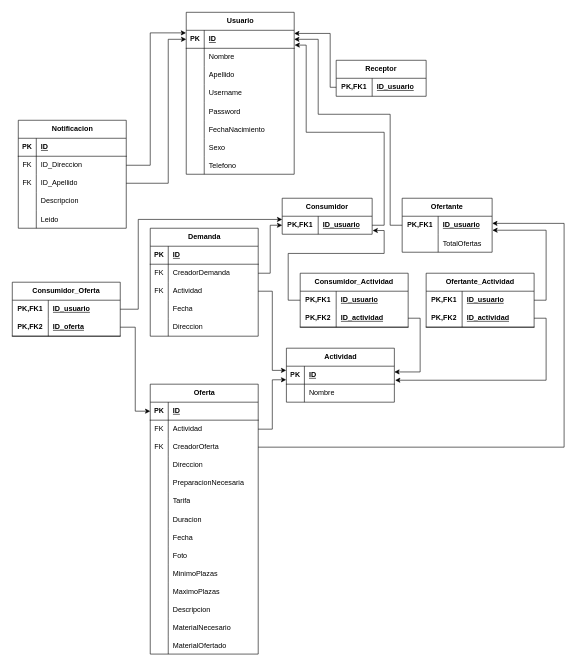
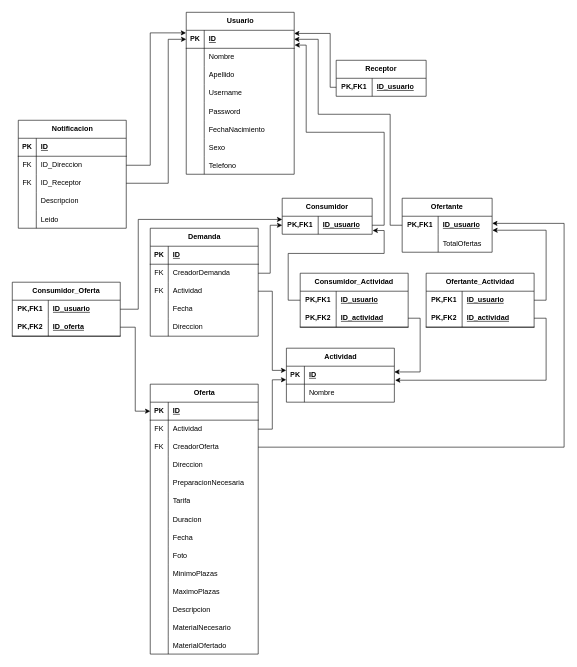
- <mxCell id="116" value="ID_Apellido" style="shape=partialRectangle;connectable=0;fillColor=none;top=0;left=0;bottom=0;right=0;align=left;spacingLeft=6;fontStyle=0;overflow=hidden;whiteSpace=wrap;html=1;" parent="114" vertex="1"><mxGeometry x="30" width="150" height="30" as="geometry"><mxRectangle width="150" height="30" as="alternateBounds" /></mxGeometry></mxCell>
+ <mxCell id="116" value="ID_Receptor" style="shape=partialRectangle;connectable=0;fillColor=none;top=0;left=0;bottom=0;right=0;align=left;spacingLeft=6;fontStyle=0;overflow=hidden;whiteSpace=wrap;html=1;" parent="114" vertex="1"><mxGeometry x="30" width="150" height="30" as="geometry"><mxRectangle width="150" height="30" as="alternateBounds" /></mxGeometry></mxCell>
